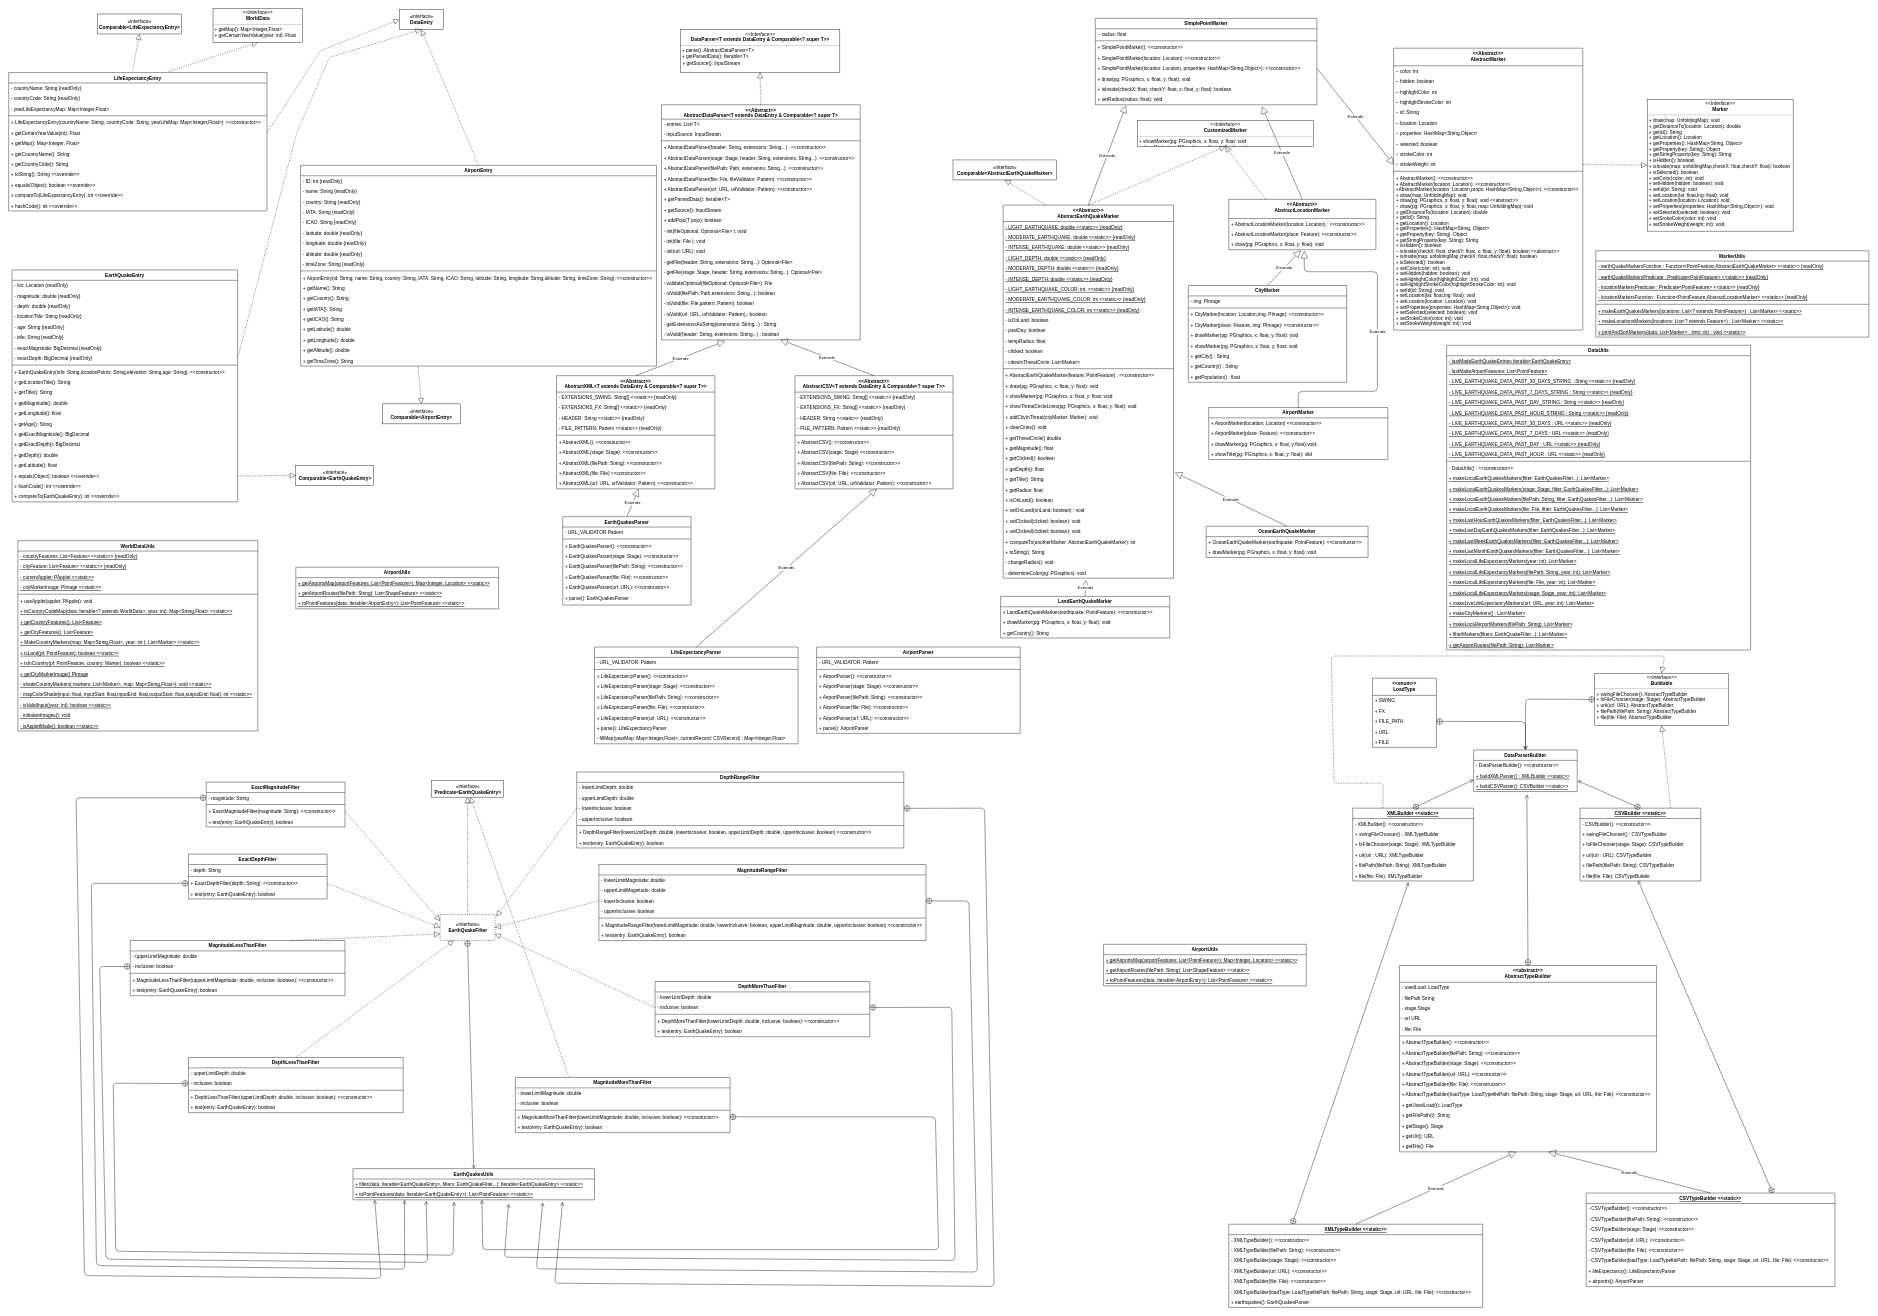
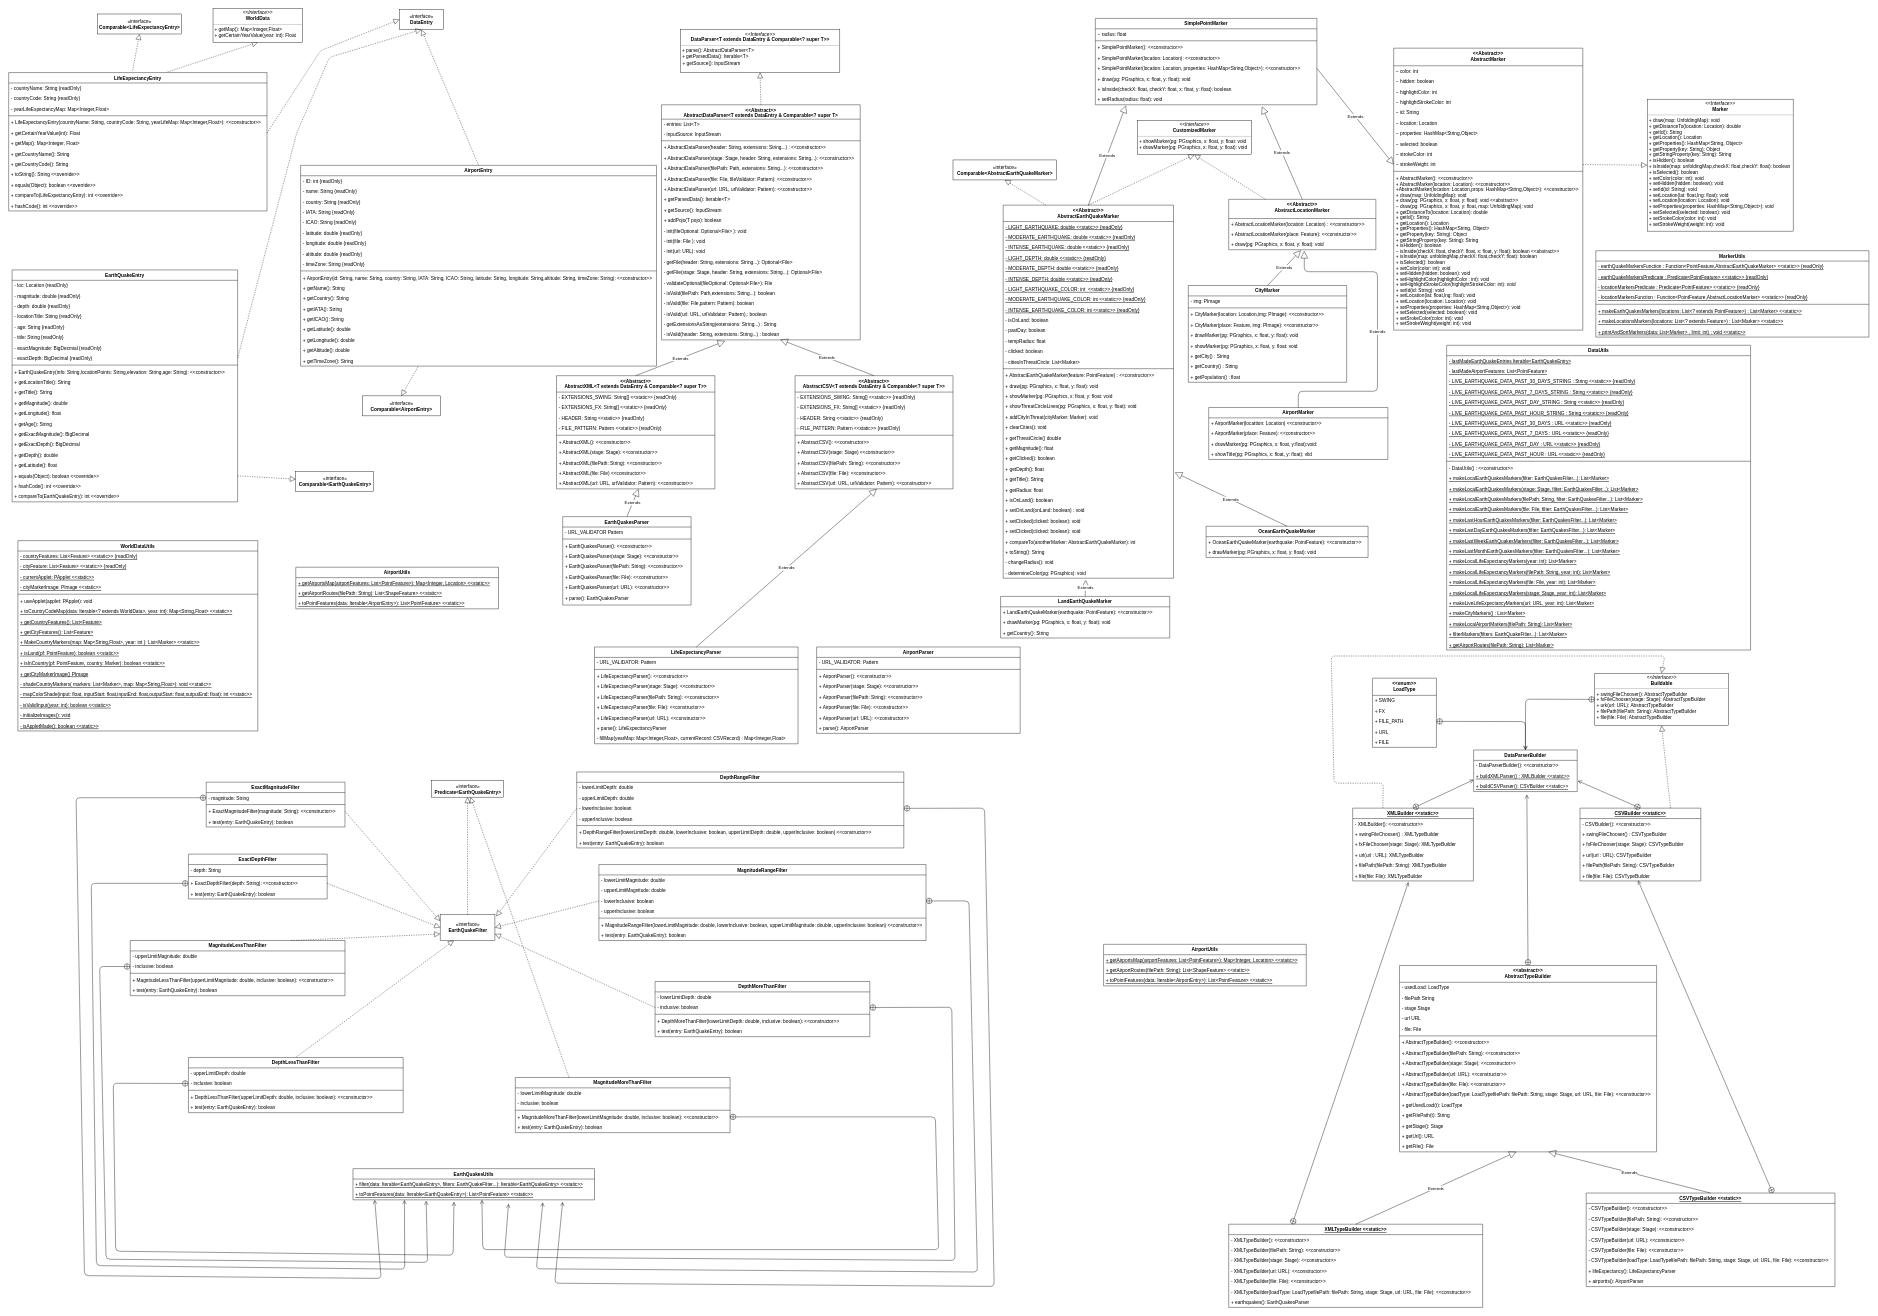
- <mxCell id="228" value="&lt;p style=&quot;margin: 0px ; margin-top: 4px ; text-align: center&quot;&gt;&lt;i&gt;&amp;lt;&amp;lt;Interface&amp;gt;&amp;gt;&lt;/i&gt;&lt;br&gt;&lt;b&gt;CustomizedMarker&lt;/b&gt;&lt;/p&gt;&lt;hr size=&quot;1&quot;&gt;&lt;p style=&quot;margin: 0px ; margin-left: 4px&quot;&gt;+ showMarker(pg: PGraphics, x: float, y: float: void&lt;span&gt;&lt;br&gt;+ drawMarker(pg: PGraphics, x: float, y: float): void&lt;/span&gt;&lt;/p&gt;" style="verticalAlign=top;align=left;overflow=fill;fontSize=12;fontFamily=Helvetica;html=1;strokeColor=#000000;" parent="1" vertex="1"><mxGeometry x="2842.5" y="300.5" width="440" height="65" as="geometry" /></mxCell>
+ <mxCell id="228" value="&lt;p style=&quot;margin: 0px ; margin-top: 4px ; text-align: center&quot;&gt;&lt;i&gt;&amp;lt;&amp;lt;Interface&amp;gt;&amp;gt;&lt;/i&gt;&lt;br&gt;&lt;b&gt;CustomizedMarker&lt;/b&gt;&lt;/p&gt;&lt;hr size=&quot;1&quot;&gt;&lt;p style=&quot;margin: 0px ; margin-left: 4px&quot;&gt;+ showMarker(pg: PGraphics, x: float, y: float: void&lt;span&gt;&lt;br&gt;+ drawMarker(pg: PGraphics, x: float, y: float): void&lt;/span&gt;&lt;/p&gt;" style="verticalAlign=top;align=left;overflow=fill;fontSize=12;fontFamily=Helvetica;html=1;strokeColor=#000000;" parent="1" vertex="1"><mxGeometry x="2842.5" y="300.5" width="285" height="86" as="geometry" /></mxCell>
- <mxCell id="432" value="«interface»&lt;br&gt;&lt;b&gt;Comparable&amp;lt;AirportEntry&amp;gt;&lt;/b&gt;" style="html=1;" parent="1" vertex="1"><mxGeometry x="954.5" y="1009.5" width="195" height="50" as="geometry" /></mxCell>
+ <mxCell id="432" value="«interface»&lt;br&gt;&lt;b&gt;Comparable&amp;lt;AirportEntry&amp;gt;&lt;/b&gt;" style="html=1;" parent="1" vertex="1"><mxGeometry x="904.5" y="989.5" width="195" height="50" as="geometry" /></mxCell>
- <mxCell id="26" value="«interface»&lt;br&gt;&lt;b&gt;Comparable&amp;lt;EarthQuakeEntry&amp;gt;&lt;/b&gt;" style="html=1;" parent="1" vertex="1"><mxGeometry x="738" y="1163.5" width="195" height="50" as="geometry" /></mxCell>
+ <mxCell id="26" value="«interface»&lt;br&gt;&lt;b&gt;Comparable&amp;lt;EarthQuakeEntry&amp;gt;&lt;/b&gt;" style="html=1;" parent="1" vertex="1"><mxGeometry x="738" y="1178.5" width="195" height="50" as="geometry" /></mxCell>
- <mxCell id="120" value="«interface»&lt;br&gt;&lt;b&gt;EarthQuakeFilter&lt;/b&gt;" style="html=1;strokeColor=#000000;dashed=1;" parent="1" vertex="1"><mxGeometry x="1099" y="2286.5" width="137" height="65" as="geometry" /></mxCell>
+ <mxCell id="120" value="«interface»&lt;br&gt;&lt;b&gt;EarthQuakeFilter&lt;/b&gt;" style="html=1;strokeColor=#000000;" parent="1" vertex="1"><mxGeometry x="1099" y="2286.5" width="137" height="65" as="geometry" /></mxCell>
- <mxCell id="181" value="" style="endArrow=open;startArrow=circlePlus;endFill=0;startFill=0;endSize=8;html=1;entryX=0.5;entryY=0;entryDx=0;entryDy=0;exitX=0.5;exitY=1;exitDx=0;exitDy=0;" parent="1" source="120" target="117" edge="1"><mxGeometry width="160" relative="1" as="geometry"><mxPoint x="1187" y="2363" as="sourcePoint" /><mxPoint x="1249" y="2438" as="targetPoint" /></mxGeometry></mxCell>
